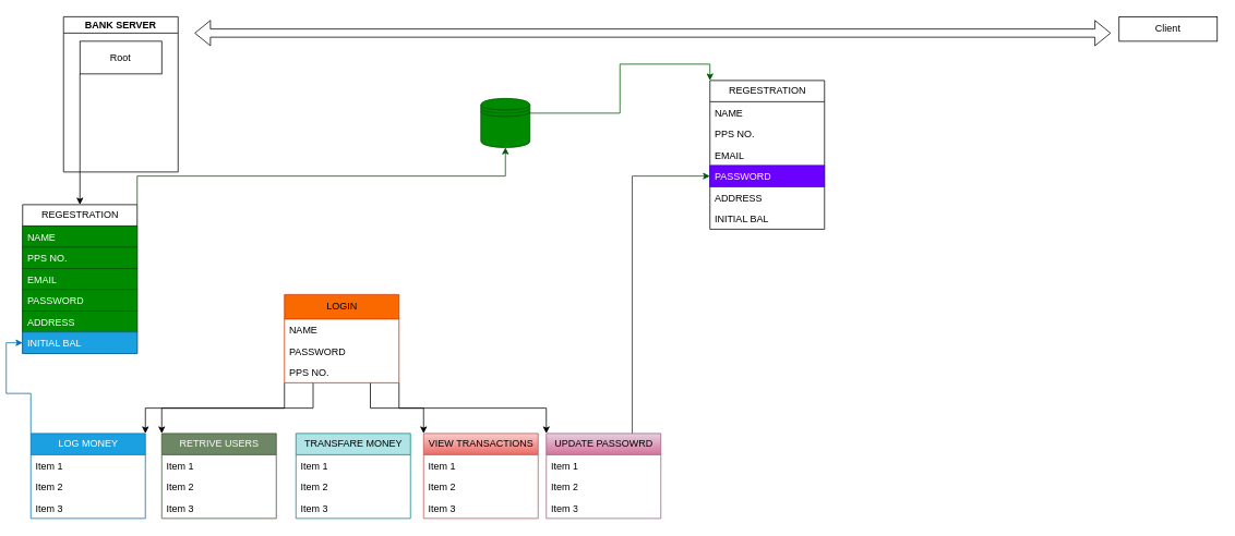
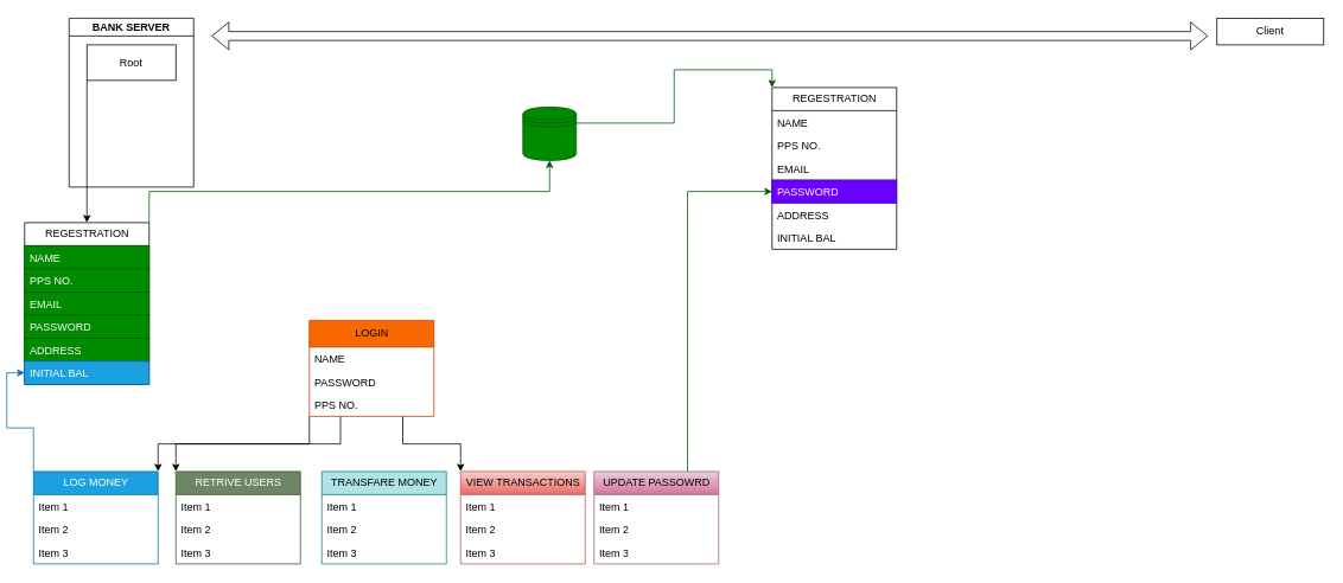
- <mxCell id="18" style="edgeStyle=orthogonalEdgeStyle;rounded=0;orthogonalLoop=1;jettySize=auto;html=1;exitX=1;exitY=1;exitDx=0;exitDy=0;entryX=0;entryY=0;entryDx=0;entryDy=0;" parent="1" source="19" target="41" edge="1"><mxGeometry relative="1" as="geometry" /></mxCell>
